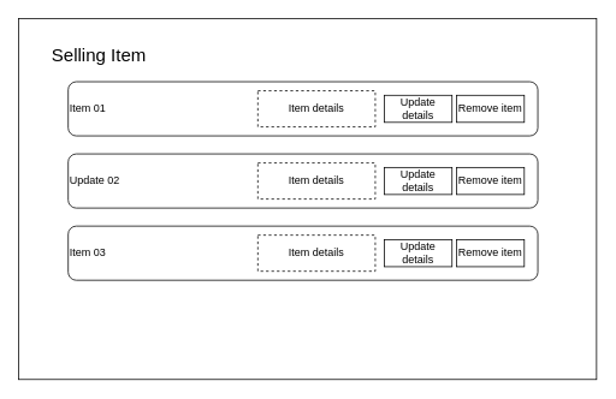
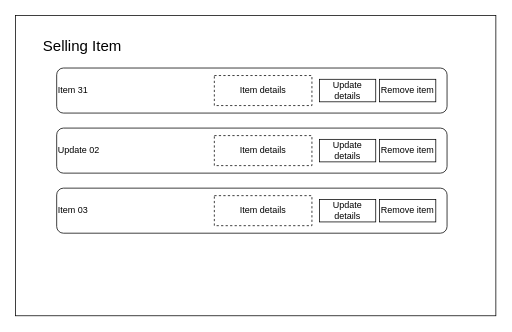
- <mxCell id="3" value="Item 01" style="rounded=1;whiteSpace=wrap;html=1;align=left;" vertex="1" parent="1"><mxGeometry x="75" y="90" width="520" height="60" as="geometry" /></mxCell>
+ <mxCell id="3" value="Item 31" style="rounded=1;whiteSpace=wrap;html=1;align=left;" vertex="1" parent="1"><mxGeometry x="75" y="90" width="520" height="60" as="geometry" /></mxCell>
